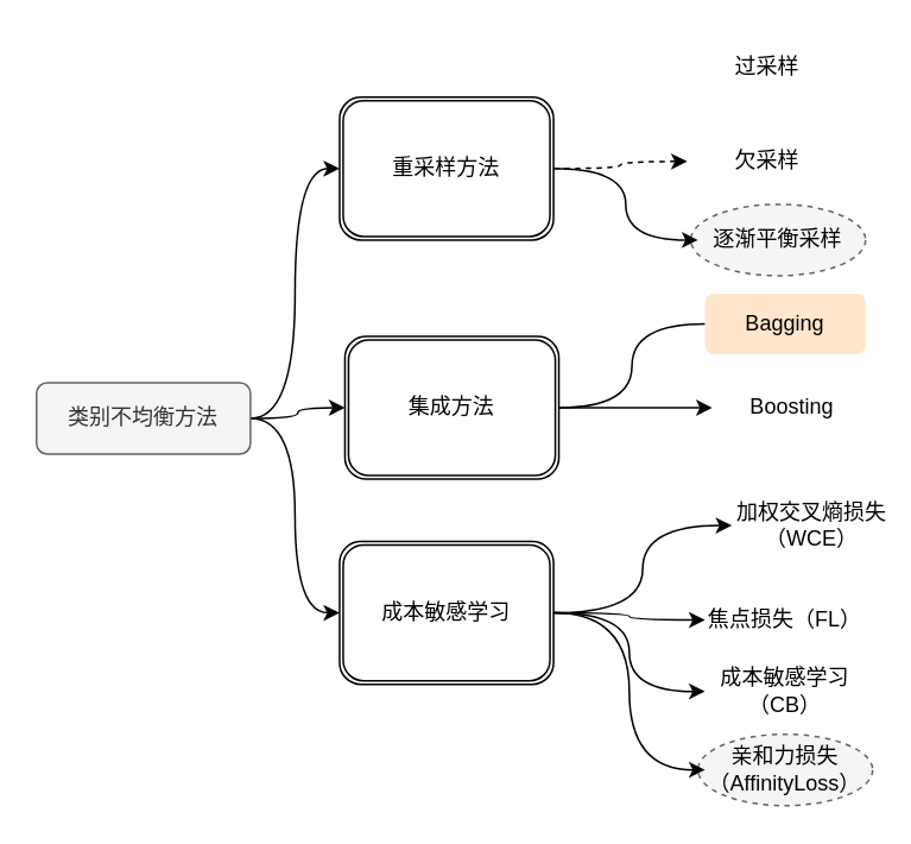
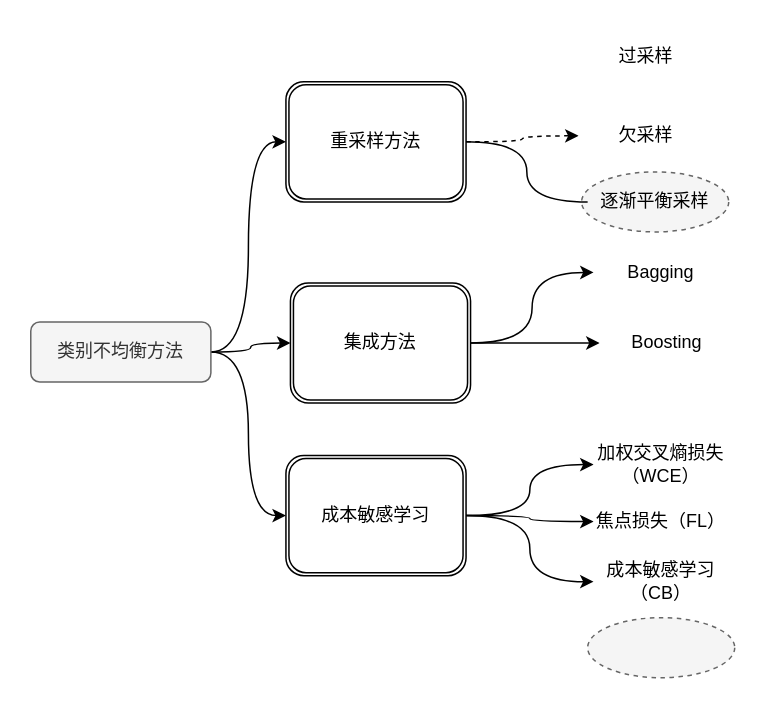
- <mxCell id="13" style="edgeStyle=orthogonalEdgeStyle;rounded=0;orthogonalLoop=1;jettySize=auto;html=1;exitX=1;exitY=0.5;exitDx=0;exitDy=0;entryX=0;entryY=0.5;entryDx=0;entryDy=0;curved=1;" edge="1" parent="1" source="14" target="4"><mxGeometry relative="1" as="geometry" /></mxCell>
+ <mxCell id="13" style="edgeStyle=orthogonalEdgeStyle;rounded=0;orthogonalLoop=1;jettySize=auto;html=1;exitX=1;exitY=0.5;exitDx=0;exitDy=0;entryX=0;entryY=0.5;entryDx=0;entryDy=0;curved=1;endArrow=none;" edge="1" parent="1" source="14" target="4"><mxGeometry relative="1" as="geometry" /></mxCell>
- <mxCell id="23" value="Bagging" style="rounded=1;whiteSpace=wrap;html=1;strokeColor=none;fillColor=#ffe6cc;" vertex="1" parent="1"><mxGeometry x="395" y="164" width="90" height="34" as="geometry" /></mxCell>
+ <mxCell id="23" value="Bagging" style="rounded=1;whiteSpace=wrap;html=1;strokeColor=none;" vertex="1" parent="1"><mxGeometry x="395" y="164" width="90" height="34" as="geometry" /></mxCell>
- <mxCell id="9" style="edgeStyle=orthogonalEdgeStyle;rounded=0;orthogonalLoop=1;jettySize=auto;html=1;exitX=1;exitY=0.5;exitDx=0;exitDy=0;curved=1;endArrow=none;" edge="1" parent="1" source="11" target="23"><mxGeometry relative="1" as="geometry" /></mxCell>
+ <mxCell id="9" style="edgeStyle=orthogonalEdgeStyle;rounded=0;orthogonalLoop=1;jettySize=auto;html=1;exitX=1;exitY=0.5;exitDx=0;exitDy=0;curved=1;" edge="1" parent="1" source="11" target="23"><mxGeometry relative="1" as="geometry" /></mxCell>
- <mxCell id="24" value="加权交叉熵损失（WCE）" style="rounded=1;whiteSpace=wrap;html=1;strokeColor=none;" vertex="1" parent="1"><mxGeometry x="410" y="277" width="90" height="34" as="geometry" /></mxCell>
+ <mxCell id="24" value="加权交叉熵损失（WCE）" style="rounded=1;whiteSpace=wrap;html=1;strokeColor=none;" vertex="1" parent="1"><mxGeometry x="395" y="292" width="90" height="34" as="geometry" /></mxCell>
- <mxCell id="18" style="edgeStyle=orthogonalEdgeStyle;curved=1;rounded=0;orthogonalLoop=1;jettySize=auto;html=1;exitX=1;exitY=0.5;exitDx=0;exitDy=0;entryX=0;entryY=0.5;entryDx=0;entryDy=0;" edge="1" parent="1" source="19" target="27"><mxGeometry relative="1" as="geometry" /></mxCell>
- <mxCell id="27" value="亲和力损失&lt;div&gt;（AffinityLoss）&lt;/div&gt;" style="rounded=1;whiteSpace=wrap;html=1;strokeColor=none;dashed=1;fillColor=none;" vertex="1" parent="1"><mxGeometry x="395" y="414" width="90" height="34" as="geometry" /></mxCell>
